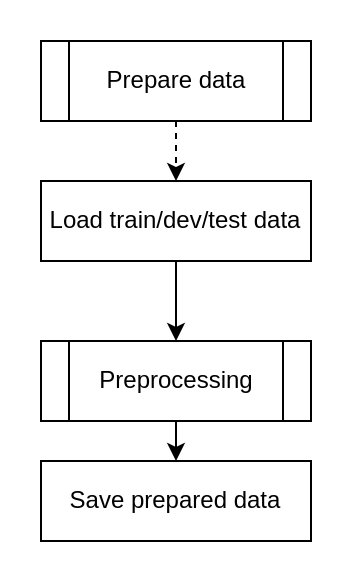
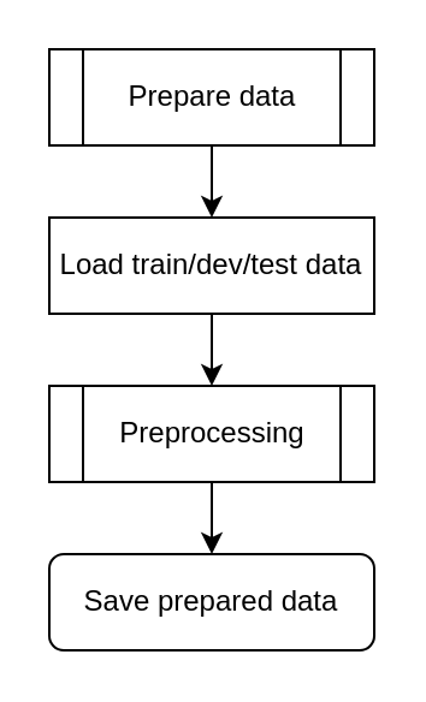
- <mxCell id="6" value="" style="endArrow=classic;html=1;exitX=0.5;exitY=1;exitDx=0;exitDy=0;entryX=0.5;entryY=0;entryDx=0;entryDy=0;dashed=1;" parent="1" source="2" target="3" edge="1"><mxGeometry width="50" height="50" relative="1" as="geometry"><mxPoint x="205" y="170" as="sourcePoint" /><mxPoint x="255" y="120" as="targetPoint" /></mxGeometry></mxCell>
+ <mxCell id="6" value="" style="endArrow=classic;html=1;exitX=0.5;exitY=1;exitDx=0;exitDy=0;entryX=0.5;entryY=0;entryDx=0;entryDy=0;" parent="1" source="2" target="3" edge="1"><mxGeometry width="50" height="50" relative="1" as="geometry"><mxPoint x="205" y="170" as="sourcePoint" /><mxPoint x="255" y="120" as="targetPoint" /></mxGeometry></mxCell>
- <mxCell id="4" value="Preprocessing" style="shape=process;whiteSpace=wrap;html=1;backgroundOutline=1;" parent="1" vertex="1"><mxGeometry x="20" y="170" width="135" height="40" as="geometry" /></mxCell>
+ <mxCell id="4" value="Preprocessing" style="shape=process;whiteSpace=wrap;html=1;backgroundOutline=1;" parent="1" vertex="1"><mxGeometry x="20" y="160" width="135" height="40" as="geometry" /></mxCell>
- <mxCell id="5" value="Save prepared data" style="rounded=0;whiteSpace=wrap;html=1;" parent="1" vertex="1"><mxGeometry x="20" y="230" width="135" height="40" as="geometry" /></mxCell>
+ <mxCell id="5" value="Save prepared data" style="whiteSpace=wrap;html=1;rounded=1;" parent="1" vertex="1"><mxGeometry x="20" y="230" width="135" height="40" as="geometry" /></mxCell>
